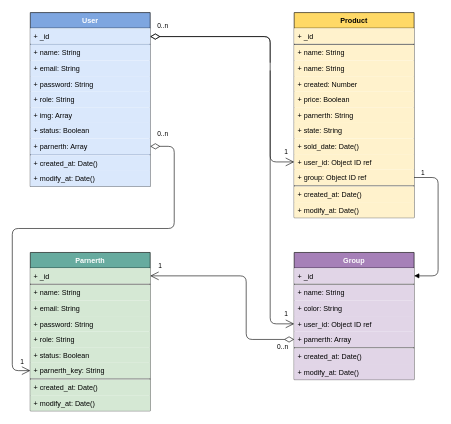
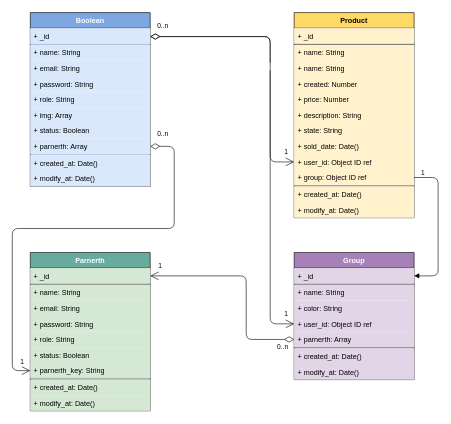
- <mxCell id="2" value="User" style="swimlane;fontStyle=1;align=center;verticalAlign=top;childLayout=stackLayout;horizontal=1;startSize=26;horizontalStack=0;resizeParent=1;resizeParentMax=0;resizeLast=0;collapsible=1;marginBottom=0;fillColor=#7EA6E0;fontColor=#FFFFFF;" parent="1" vertex="1"><mxGeometry x="50" y="20" width="200" height="290" as="geometry" /></mxCell>
+ <mxCell id="2" value="Boolean" style="swimlane;fontStyle=1;align=center;verticalAlign=top;childLayout=stackLayout;horizontal=1;startSize=26;horizontalStack=0;resizeParent=1;resizeParentMax=0;resizeLast=0;collapsible=1;marginBottom=0;fillColor=#7EA6E0;fontColor=#FFFFFF;" parent="1" vertex="1"><mxGeometry x="50" y="20" width="200" height="290" as="geometry" /></mxCell>
- <mxCell id="43" value="+ price: Boolean" style="text;fillColor=#fff2cc;align=left;verticalAlign=top;spacingLeft=4;spacingRight=4;overflow=hidden;rotatable=0;points=[[0,0.5],[1,0.5]];portConstraint=eastwest;" parent="37" vertex="1"><mxGeometry y="132" width="200" height="26" as="geometry" /></mxCell>
+ <mxCell id="43" value="+ price: Number" style="text;fillColor=#fff2cc;align=left;verticalAlign=top;spacingLeft=4;spacingRight=4;overflow=hidden;rotatable=0;points=[[0,0.5],[1,0.5]];portConstraint=eastwest;" parent="37" vertex="1"><mxGeometry y="132" width="200" height="26" as="geometry" /></mxCell>
- <mxCell id="44" value="+ parnerth: String" style="text;fillColor=#fff2cc;align=left;verticalAlign=top;spacingLeft=4;spacingRight=4;overflow=hidden;rotatable=0;points=[[0,0.5],[1,0.5]];portConstraint=eastwest;" parent="37" vertex="1"><mxGeometry y="158" width="200" height="26" as="geometry" /></mxCell>
+ <mxCell id="44" value="+ description: String" style="text;fillColor=#fff2cc;align=left;verticalAlign=top;spacingLeft=4;spacingRight=4;overflow=hidden;rotatable=0;points=[[0,0.5],[1,0.5]];portConstraint=eastwest;" parent="37" vertex="1"><mxGeometry y="158" width="200" height="26" as="geometry" /></mxCell>
